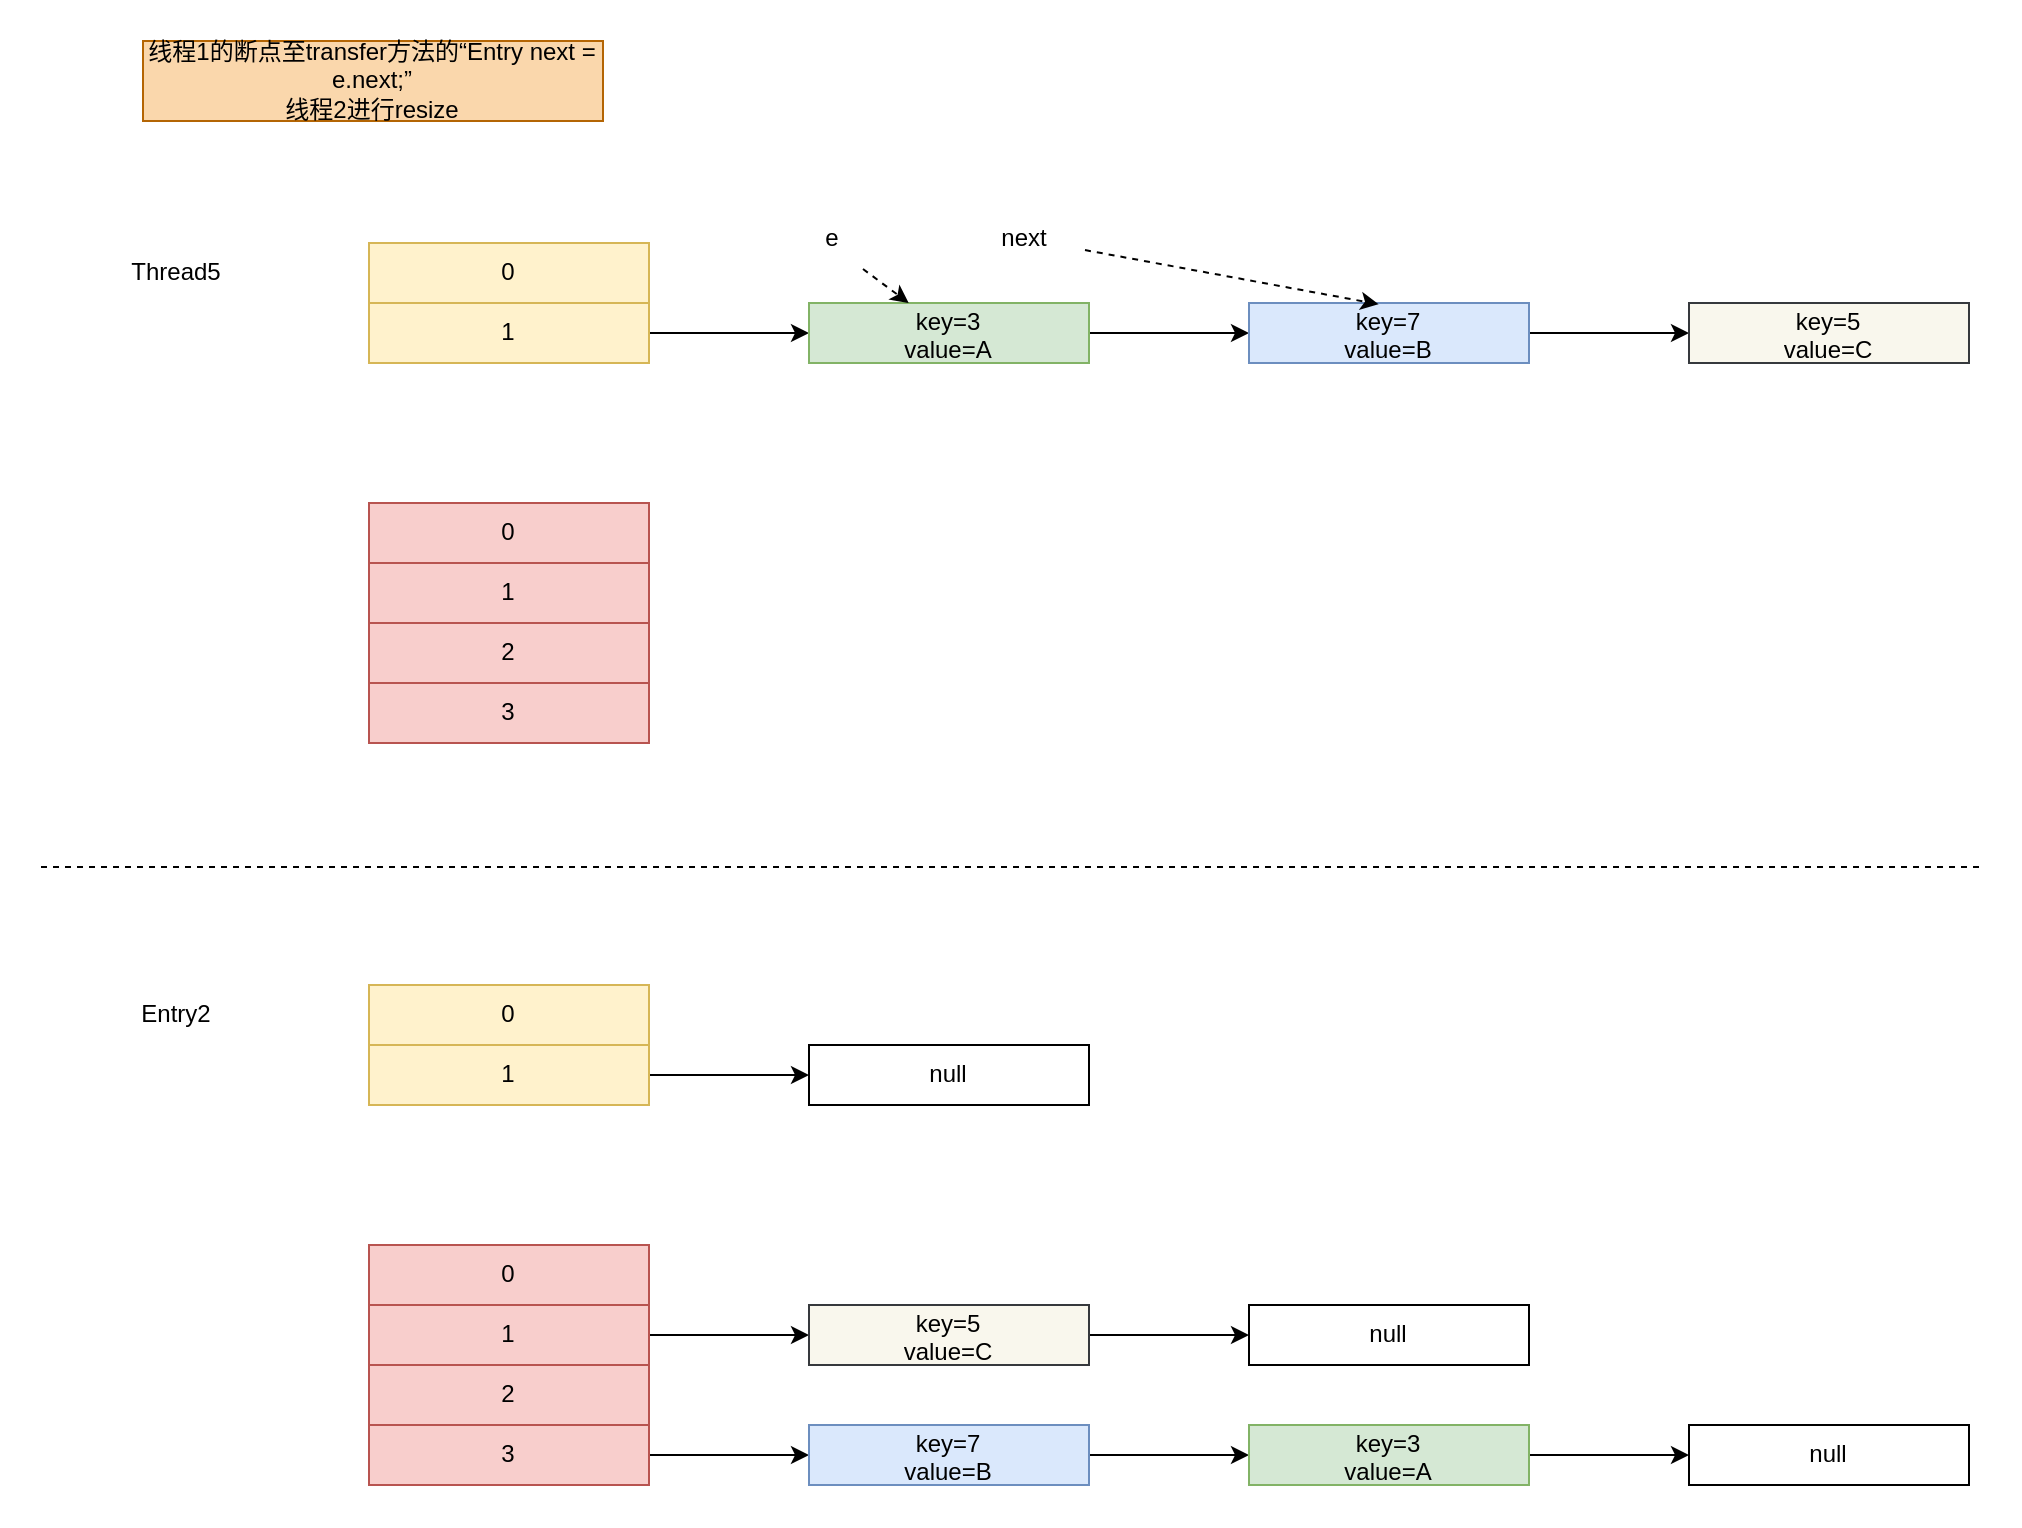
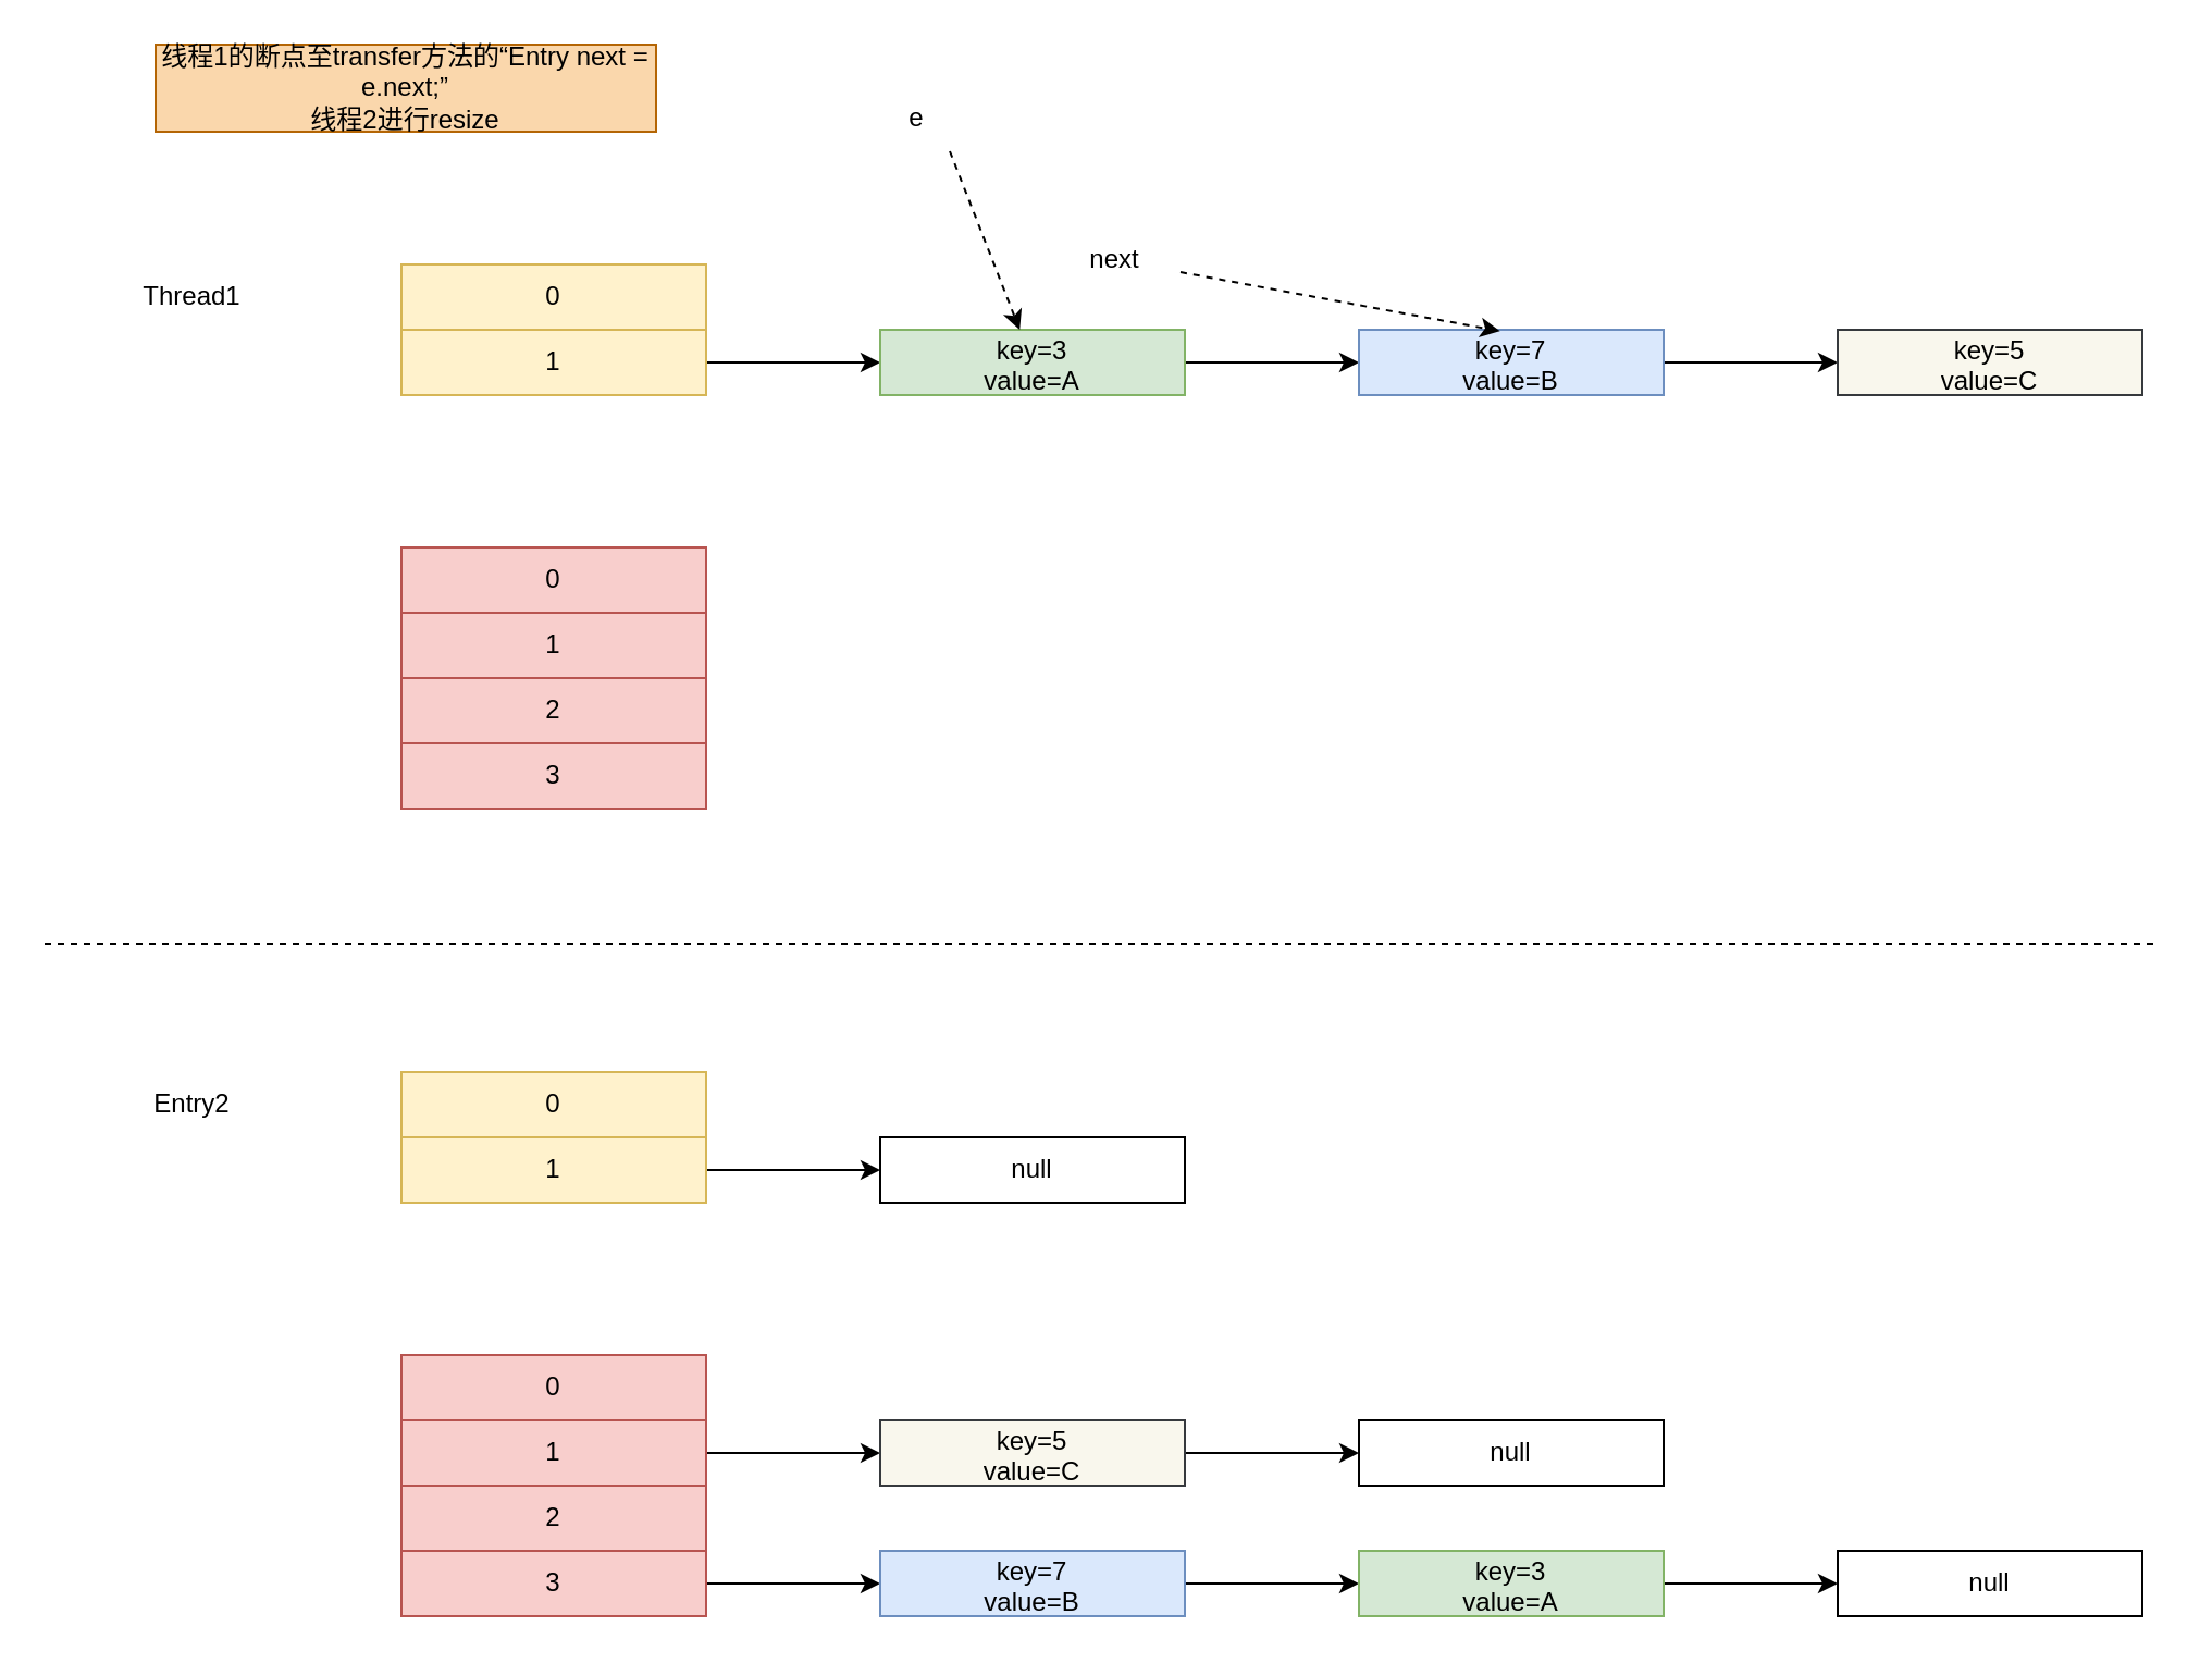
- <mxCell id="15" value="e" style="text;html=1;align=center;verticalAlign=middle;whiteSpace=wrap;rounded=0;" vertex="1" parent="1"><mxGeometry x="386" y="104" width="60" height="30" as="geometry" /></mxCell>
+ <mxCell id="15" value="e" style="text;html=1;align=center;verticalAlign=middle;whiteSpace=wrap;rounded=0;" vertex="1" parent="1"><mxGeometry x="391" y="39" width="60" height="30" as="geometry" /></mxCell>
- <mxCell id="5" value="Thread5" style="text;html=1;align=center;verticalAlign=middle;whiteSpace=wrap;rounded=0;" vertex="1" parent="1"><mxGeometry x="58" y="121" width="60" height="30" as="geometry" /></mxCell>
+ <mxCell id="5" value="Thread1" style="text;html=1;align=center;verticalAlign=middle;whiteSpace=wrap;rounded=0;" vertex="1" parent="1"><mxGeometry x="58" y="121" width="60" height="30" as="geometry" /></mxCell>
